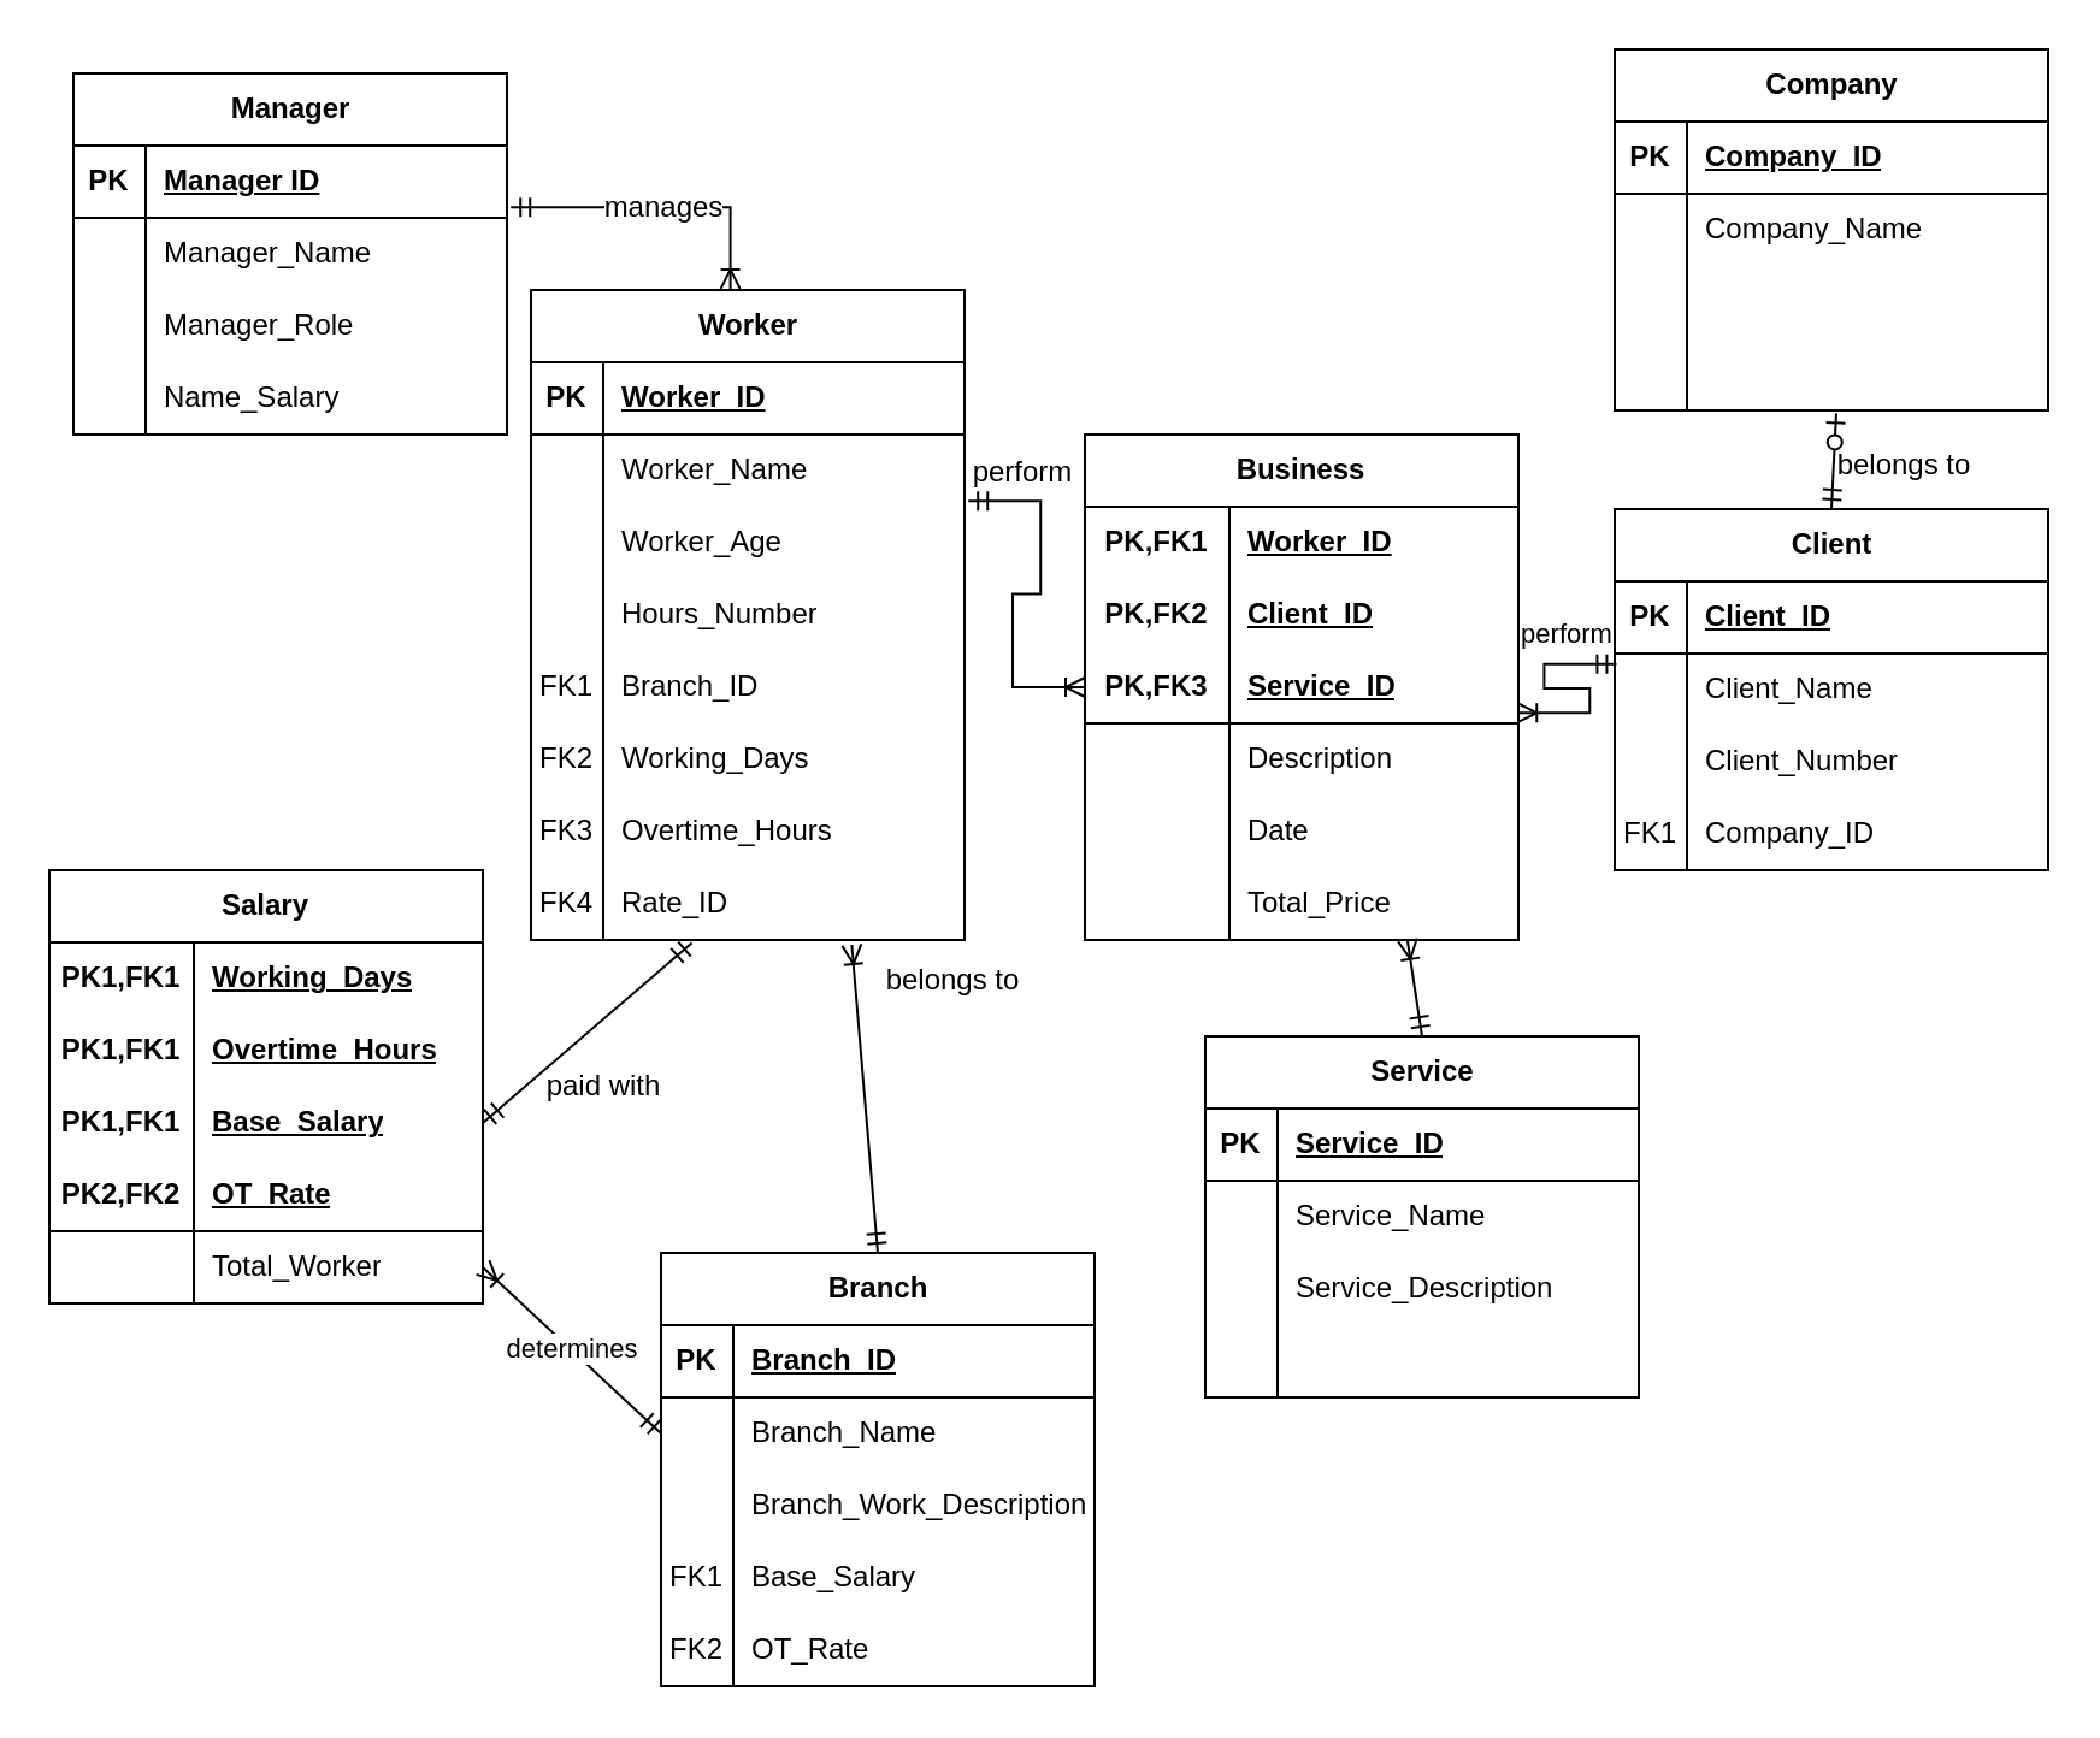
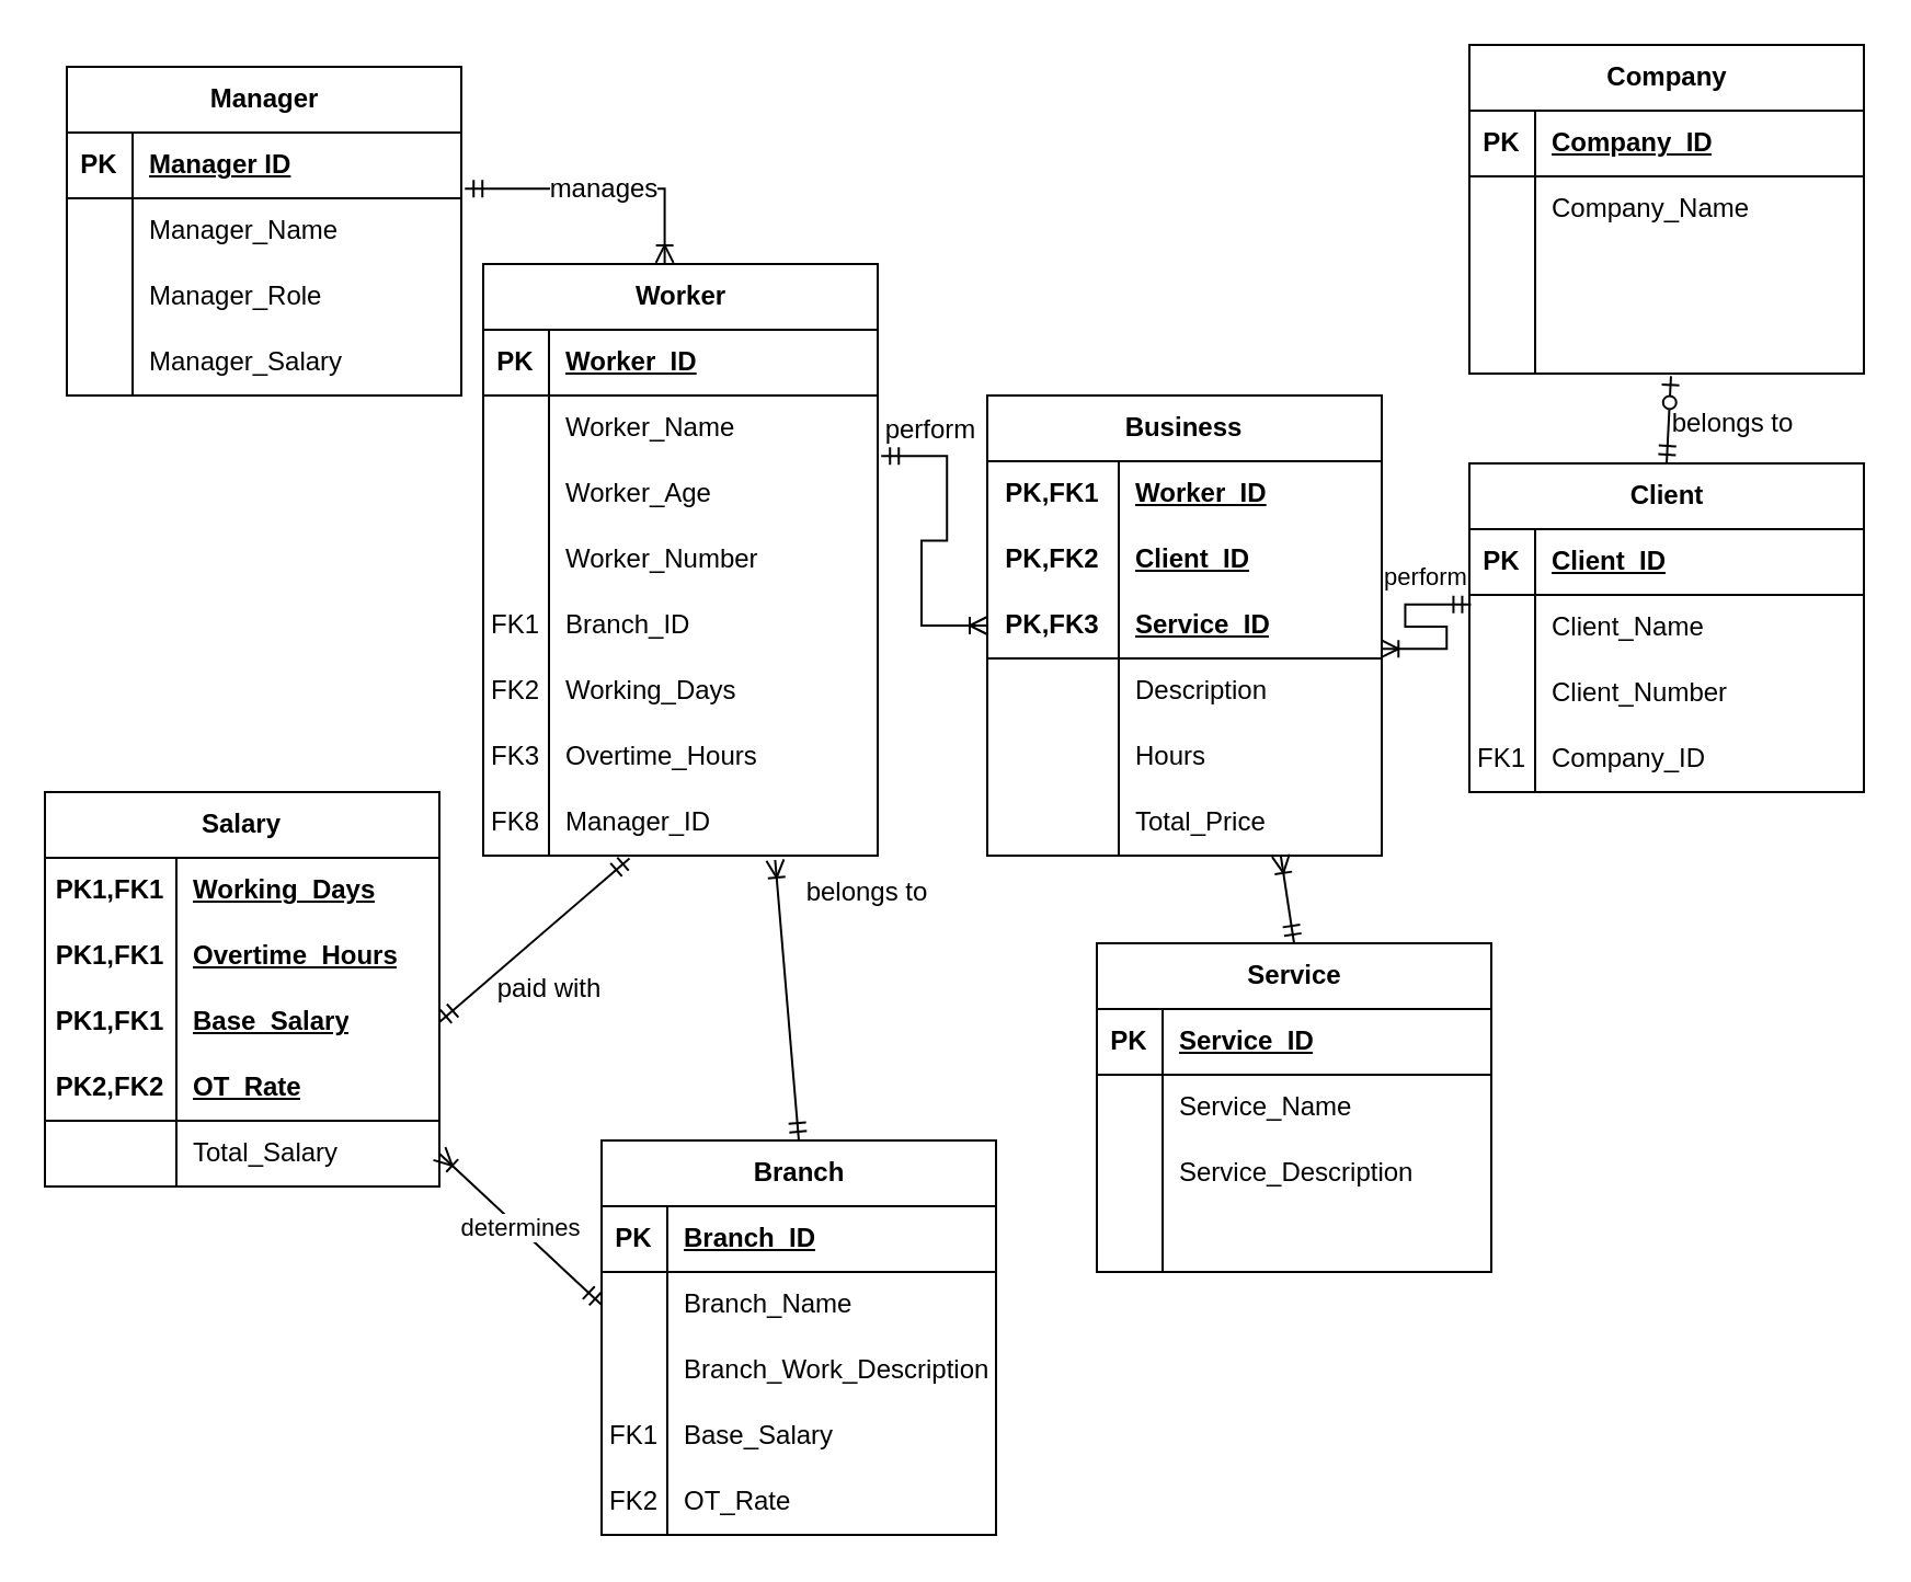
- <mxCell id="103" value="Name_Salary" style="shape=partialRectangle;connectable=0;fillColor=none;top=0;left=0;bottom=0;right=0;align=left;spacingLeft=6;overflow=hidden;whiteSpace=wrap;html=1;" parent="101" vertex="1"><mxGeometry x="30" width="150" height="30" as="geometry"><mxRectangle width="150" height="30" as="alternateBounds" /></mxGeometry></mxCell>
+ <mxCell id="103" value="Manager_Salary" style="shape=partialRectangle;connectable=0;fillColor=none;top=0;left=0;bottom=0;right=0;align=left;spacingLeft=6;overflow=hidden;whiteSpace=wrap;html=1;" parent="101" vertex="1"><mxGeometry x="30" width="150" height="30" as="geometry"><mxRectangle width="150" height="30" as="alternateBounds" /></mxGeometry></mxCell>
- <mxCell id="46" value="Hours_Number" style="shape=partialRectangle;connectable=0;fillColor=none;top=0;left=0;bottom=0;right=0;align=left;spacingLeft=6;overflow=hidden;whiteSpace=wrap;html=1;" parent="44" vertex="1"><mxGeometry x="30" width="150" height="30" as="geometry"><mxRectangle width="150" height="30" as="alternateBounds" /></mxGeometry></mxCell>
+ <mxCell id="46" value="Worker_Number" style="shape=partialRectangle;connectable=0;fillColor=none;top=0;left=0;bottom=0;right=0;align=left;spacingLeft=6;overflow=hidden;whiteSpace=wrap;html=1;" parent="44" vertex="1"><mxGeometry x="30" width="150" height="30" as="geometry"><mxRectangle width="150" height="30" as="alternateBounds" /></mxGeometry></mxCell>
- <mxCell id="17" value="Date" style="shape=partialRectangle;connectable=0;fillColor=none;top=0;left=0;bottom=0;right=0;align=left;spacingLeft=6;overflow=hidden;html=1;whiteSpace=wrap;" parent="15" vertex="1"><mxGeometry x="60" width="120" height="30" as="geometry"><mxRectangle width="120" height="30" as="alternateBounds" /></mxGeometry></mxCell>
+ <mxCell id="17" value="Hours" style="shape=partialRectangle;connectable=0;fillColor=none;top=0;left=0;bottom=0;right=0;align=left;spacingLeft=6;overflow=hidden;html=1;whiteSpace=wrap;" parent="15" vertex="1"><mxGeometry x="60" width="120" height="30" as="geometry"><mxRectangle width="120" height="30" as="alternateBounds" /></mxGeometry></mxCell>
- <mxCell id="57" value="FK4" style="shape=partialRectangle;connectable=0;fillColor=none;top=0;left=0;bottom=0;right=0;editable=1;overflow=hidden;whiteSpace=wrap;html=1;" parent="56" vertex="1"><mxGeometry width="30" height="30" as="geometry"><mxRectangle width="30" height="30" as="alternateBounds" /></mxGeometry></mxCell>
+ <mxCell id="57" value="FK8" style="shape=partialRectangle;connectable=0;fillColor=none;top=0;left=0;bottom=0;right=0;editable=1;overflow=hidden;whiteSpace=wrap;html=1;" parent="56" vertex="1"><mxGeometry width="30" height="30" as="geometry"><mxRectangle width="30" height="30" as="alternateBounds" /></mxGeometry></mxCell>
- <mxCell id="58" value="Rate_ID" style="shape=partialRectangle;connectable=0;fillColor=none;top=0;left=0;bottom=0;right=0;align=left;spacingLeft=6;overflow=hidden;whiteSpace=wrap;html=1;" parent="56" vertex="1"><mxGeometry x="30" width="150" height="30" as="geometry"><mxRectangle width="150" height="30" as="alternateBounds" /></mxGeometry></mxCell>
+ <mxCell id="58" value="Manager_ID" style="shape=partialRectangle;connectable=0;fillColor=none;top=0;left=0;bottom=0;right=0;align=left;spacingLeft=6;overflow=hidden;whiteSpace=wrap;html=1;" parent="56" vertex="1"><mxGeometry x="30" width="150" height="30" as="geometry"><mxRectangle width="150" height="30" as="alternateBounds" /></mxGeometry></mxCell>
- <mxCell id="90" value="Total_Worker" style="shape=partialRectangle;connectable=0;fillColor=none;top=0;left=0;bottom=0;right=0;align=left;spacingLeft=6;overflow=hidden;html=1;whiteSpace=wrap;" parent="88" vertex="1"><mxGeometry x="60" width="120" height="30" as="geometry"><mxRectangle width="120" height="30" as="alternateBounds" /></mxGeometry></mxCell>
+ <mxCell id="90" value="Total_Salary" style="shape=partialRectangle;connectable=0;fillColor=none;top=0;left=0;bottom=0;right=0;align=left;spacingLeft=6;overflow=hidden;html=1;whiteSpace=wrap;" parent="88" vertex="1"><mxGeometry x="60" width="120" height="30" as="geometry"><mxRectangle width="120" height="30" as="alternateBounds" /></mxGeometry></mxCell>
